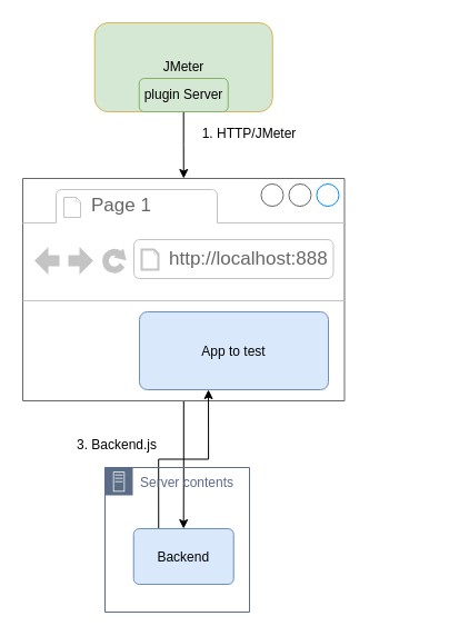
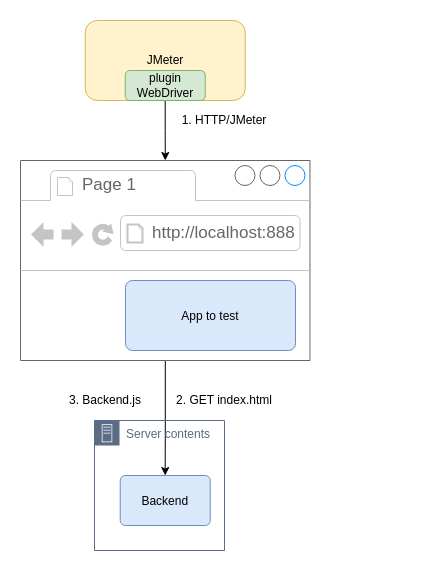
- <mxCell id="8" value="JMeter" style="rounded=1;whiteSpace=wrap;html=1;fillColor=#d5e8d4;strokeColor=#d6b656;" vertex="1" parent="1"><mxGeometry x="84.74" y="20" width="160" height="80" as="geometry" /></mxCell>
+ <mxCell id="8" value="JMeter" style="rounded=1;whiteSpace=wrap;html=1;fillColor=#fff2cc;strokeColor=#d6b656;" vertex="1" parent="1"><mxGeometry x="84.74" y="20" width="160" height="80" as="geometry" /></mxCell>
- <mxCell id="15" value="plugin Server" style="rounded=1;whiteSpace=wrap;html=1;fillColor=#d5e8d4;strokeColor=#82b366;" vertex="1" parent="1"><mxGeometry x="124.74" y="70" width="80" height="30" as="geometry" /></mxCell>
+ <mxCell id="15" value="plugin WebDriver" style="rounded=1;whiteSpace=wrap;html=1;fillColor=#d5e8d4;strokeColor=#82b366;" vertex="1" parent="1"><mxGeometry x="124.74" y="70" width="80" height="30" as="geometry" /></mxCell>
+ <mxCell id="13" value="2. GET index.html" style="text;html=1;strokeColor=none;fillColor=none;align=center;verticalAlign=middle;whiteSpace=wrap;rounded=0;" vertex="1" parent="1"><mxGeometry x="169" y="390" width="110" height="20" as="geometry" /></mxCell>
- <mxCell id="10" value="" style="edgeStyle=orthogonalEdgeStyle;rounded=0;orthogonalLoop=1;jettySize=auto;html=1;entryX=0.365;entryY=1;entryDx=0;entryDy=0;exitX=0.25;exitY=0;exitDx=0;exitDy=0;entryPerimeter=0;" edge="1" parent="1" source="12" target="6"><mxGeometry relative="1" as="geometry" /></mxCell>
